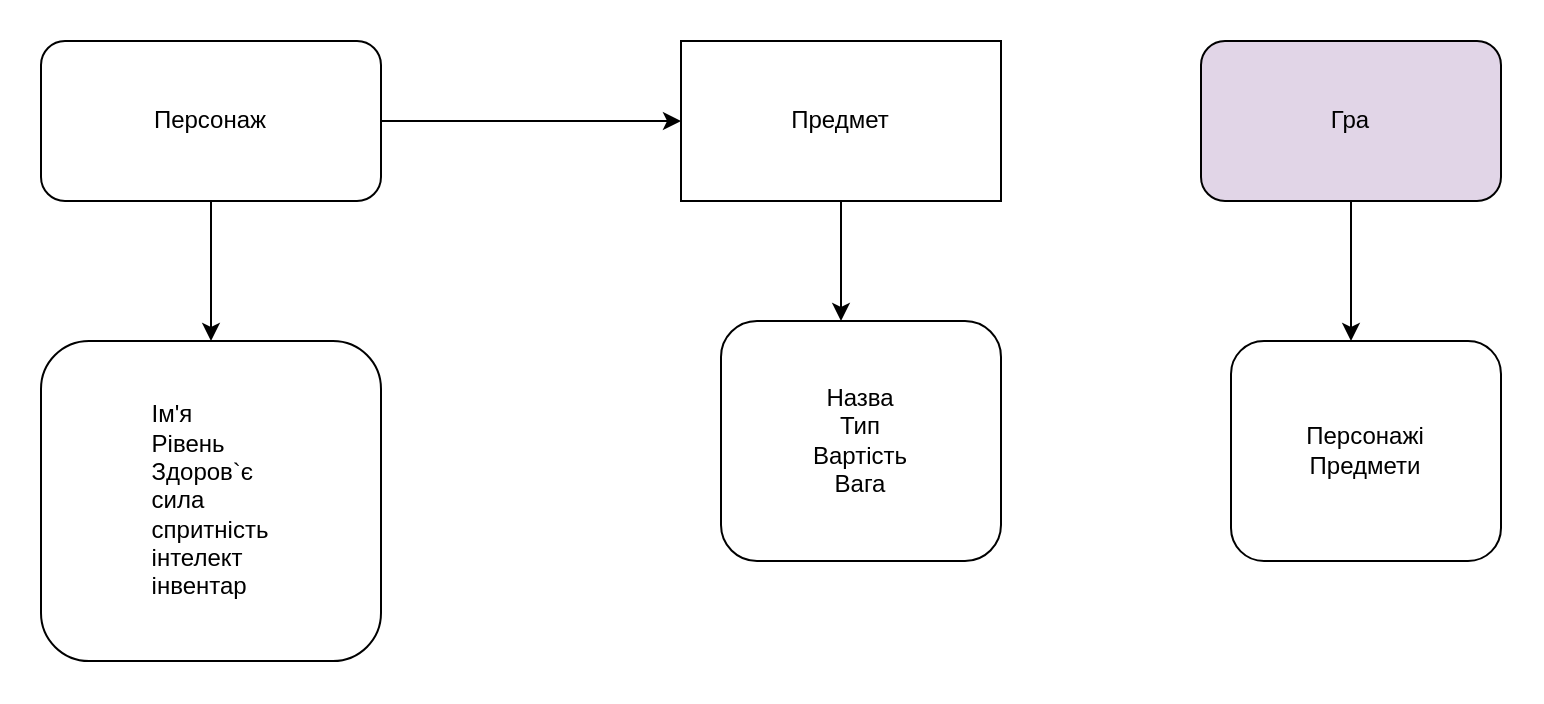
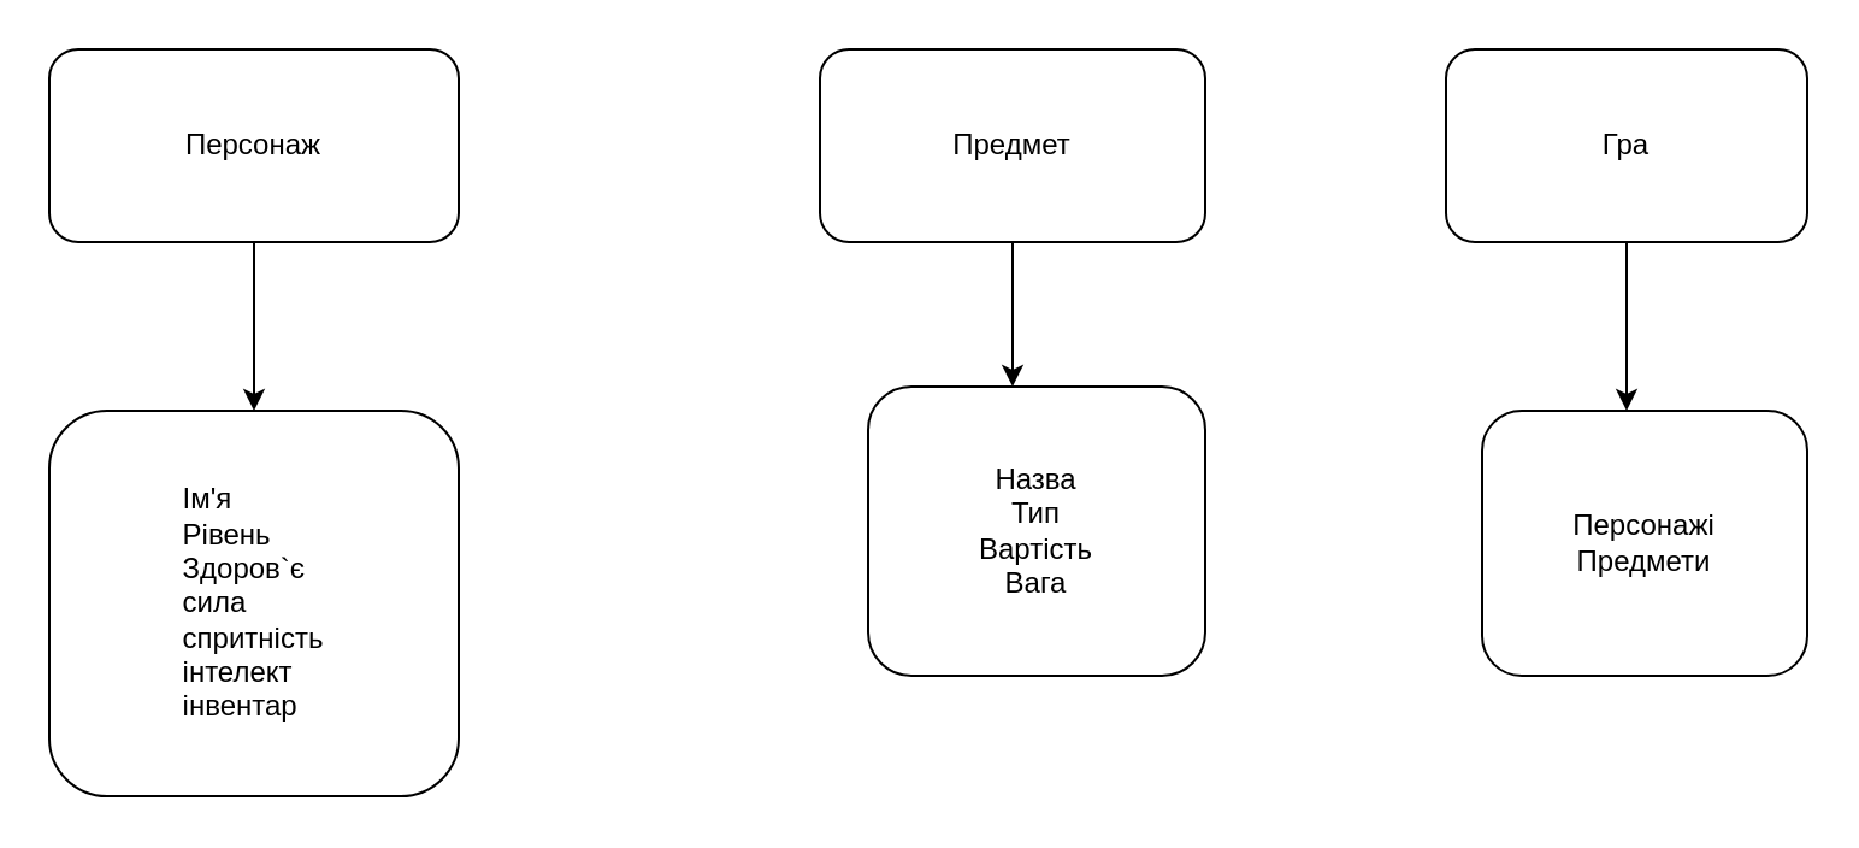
- <mxCell id="3" style="edgeStyle=orthogonalEdgeStyle;rounded=0;orthogonalLoop=1;jettySize=auto;html=1;exitX=1;exitY=0.5;exitDx=0;exitDy=0;entryX=0;entryY=0.5;entryDx=0;entryDy=0;" edge="1" parent="1" source="4" target="7"><mxGeometry relative="1" as="geometry" /></mxCell>
- <mxCell id="7" value="Предмет" style="whiteSpace=wrap;html=1;rounded=0;" vertex="1" parent="1"><mxGeometry x="340" y="20" width="160" height="80" as="geometry" /></mxCell>
+ <mxCell id="7" value="Предмет" style="rounded=1;whiteSpace=wrap;html=1;" vertex="1" parent="1"><mxGeometry x="340" y="20" width="160" height="80" as="geometry" /></mxCell>
- <mxCell id="10" value="Гра" style="rounded=1;whiteSpace=wrap;html=1;fillColor=#e1d5e7;" vertex="1" parent="1"><mxGeometry x="600" y="20" width="150" height="80" as="geometry" /></mxCell>
+ <mxCell id="10" value="Гра" style="rounded=1;whiteSpace=wrap;html=1;" vertex="1" parent="1"><mxGeometry x="600" y="20" width="150" height="80" as="geometry" /></mxCell>
